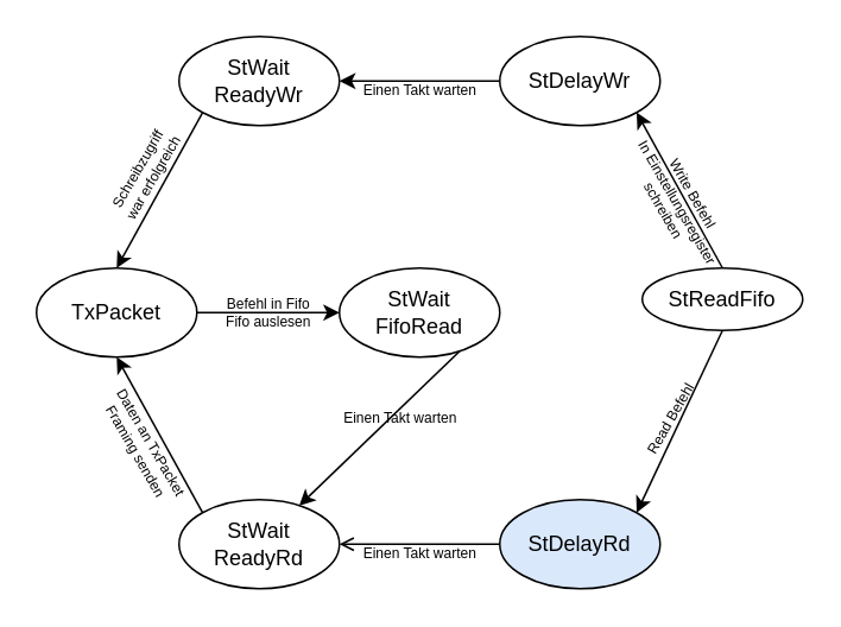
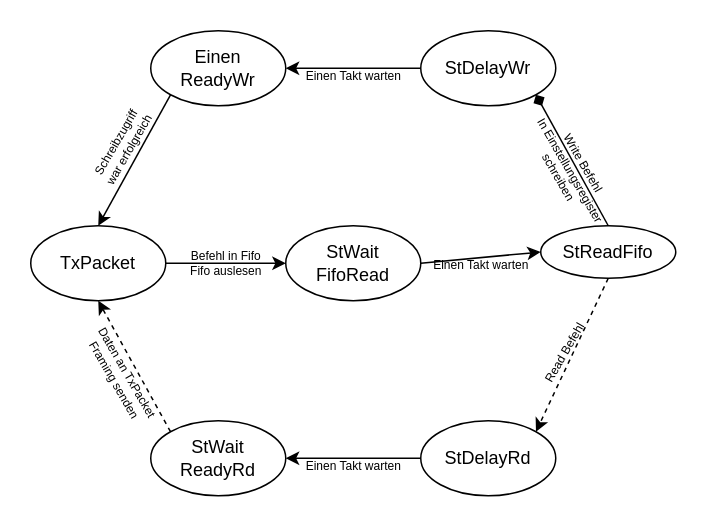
- <mxCell id="15" value="StWait&lt;br&gt;ReadyWr" style="ellipse;whiteSpace=wrap;html=1;" parent="1" vertex="1"><mxGeometry x="100" y="20" width="90" height="50" as="geometry" /></mxCell>
+ <mxCell id="15" value="Einen&lt;br&gt;ReadyWr" style="ellipse;whiteSpace=wrap;html=1;" parent="1" vertex="1"><mxGeometry x="100" y="20" width="90" height="50" as="geometry" /></mxCell>
- <mxCell id="6" style="rounded=0;orthogonalLoop=1;jettySize=auto;html=1;exitX=0.5;exitY=0;exitDx=0;exitDy=0;entryX=1;entryY=1;entryDx=0;entryDy=0;" parent="1" source="10" target="12" edge="1"><mxGeometry relative="1" as="geometry" /></mxCell>
+ <mxCell id="6" style="rounded=0;orthogonalLoop=1;jettySize=auto;html=1;exitX=0.5;exitY=0;exitDx=0;exitDy=0;entryX=1;entryY=1;entryDx=0;entryDy=0;endArrow=diamond;" parent="1" source="10" target="12" edge="1"><mxGeometry relative="1" as="geometry" /></mxCell>
- <mxCell id="8" style="rounded=0;orthogonalLoop=1;jettySize=auto;html=1;exitX=0.5;exitY=1;exitDx=0;exitDy=0;entryX=1;entryY=0;entryDx=0;entryDy=0;" parent="1" source="10" target="17" edge="1"><mxGeometry relative="1" as="geometry" /></mxCell>
+ <mxCell id="8" style="rounded=0;orthogonalLoop=1;jettySize=auto;html=1;exitX=0.5;exitY=1;exitDx=0;exitDy=0;entryX=1;entryY=0;entryDx=0;entryDy=0;dashed=1;" parent="1" source="10" target="17" edge="1"><mxGeometry relative="1" as="geometry" /></mxCell>
- <mxCell id="4" value="&lt;br style=&quot;font-size: 8px;&quot;&gt;Einen Takt warten" style="rounded=0;orthogonalLoop=1;jettySize=auto;html=1;exitX=1;exitY=0.5;exitDx=0;exitDy=0;fontSize=8;labelBackgroundColor=none;" parent="1" source="5" target="20" edge="1"><mxGeometry relative="1" as="geometry" /></mxCell>
+ <mxCell id="4" value="&lt;br style=&quot;font-size: 8px;&quot;&gt;Einen Takt warten" style="rounded=0;orthogonalLoop=1;jettySize=auto;html=1;exitX=1;exitY=0.5;exitDx=0;exitDy=0;entryX=0;entryY=0.5;entryDx=0;entryDy=0;fontSize=8;labelBackgroundColor=none;" parent="1" source="5" target="10" edge="1"><mxGeometry relative="1" as="geometry" /></mxCell>
- <mxCell id="18" style="rounded=0;orthogonalLoop=1;jettySize=auto;html=1;exitX=0;exitY=0;exitDx=0;exitDy=0;entryX=0.5;entryY=1;entryDx=0;entryDy=0;" parent="1" source="20" target="3" edge="1"><mxGeometry relative="1" as="geometry" /></mxCell>
+ <mxCell id="18" style="rounded=0;orthogonalLoop=1;jettySize=auto;html=1;exitX=0;exitY=0;exitDx=0;exitDy=0;entryX=0.5;entryY=1;entryDx=0;entryDy=0;dashed=1;" parent="1" source="20" target="3" edge="1"><mxGeometry relative="1" as="geometry" /></mxCell>
- <mxCell id="16" value="&lt;br style=&quot;font-size: 8px;&quot;&gt;Einen Takt warten" style="rounded=0;orthogonalLoop=1;jettySize=auto;html=1;exitX=0;exitY=0.5;exitDx=0;exitDy=0;entryX=1;entryY=0.5;entryDx=0;entryDy=0;labelBackgroundColor=none;fontSize=8;endArrow=open;" parent="1" source="17" target="20" edge="1"><mxGeometry relative="1" as="geometry" /></mxCell>
+ <mxCell id="16" value="&lt;br style=&quot;font-size: 8px;&quot;&gt;Einen Takt warten" style="rounded=0;orthogonalLoop=1;jettySize=auto;html=1;exitX=0;exitY=0.5;exitDx=0;exitDy=0;entryX=1;entryY=0.5;entryDx=0;entryDy=0;labelBackgroundColor=none;fontSize=8;" parent="1" source="17" target="20" edge="1"><mxGeometry relative="1" as="geometry" /></mxCell>
- <mxCell id="17" value="StDelayRd" style="ellipse;whiteSpace=wrap;html=1;fillColor=#dae8fc;" parent="1" vertex="1"><mxGeometry x="280" y="280" width="90" height="50" as="geometry" /></mxCell>
+ <mxCell id="17" value="StDelayRd" style="ellipse;whiteSpace=wrap;html=1;" parent="1" vertex="1"><mxGeometry x="280" y="280" width="90" height="50" as="geometry" /></mxCell>
